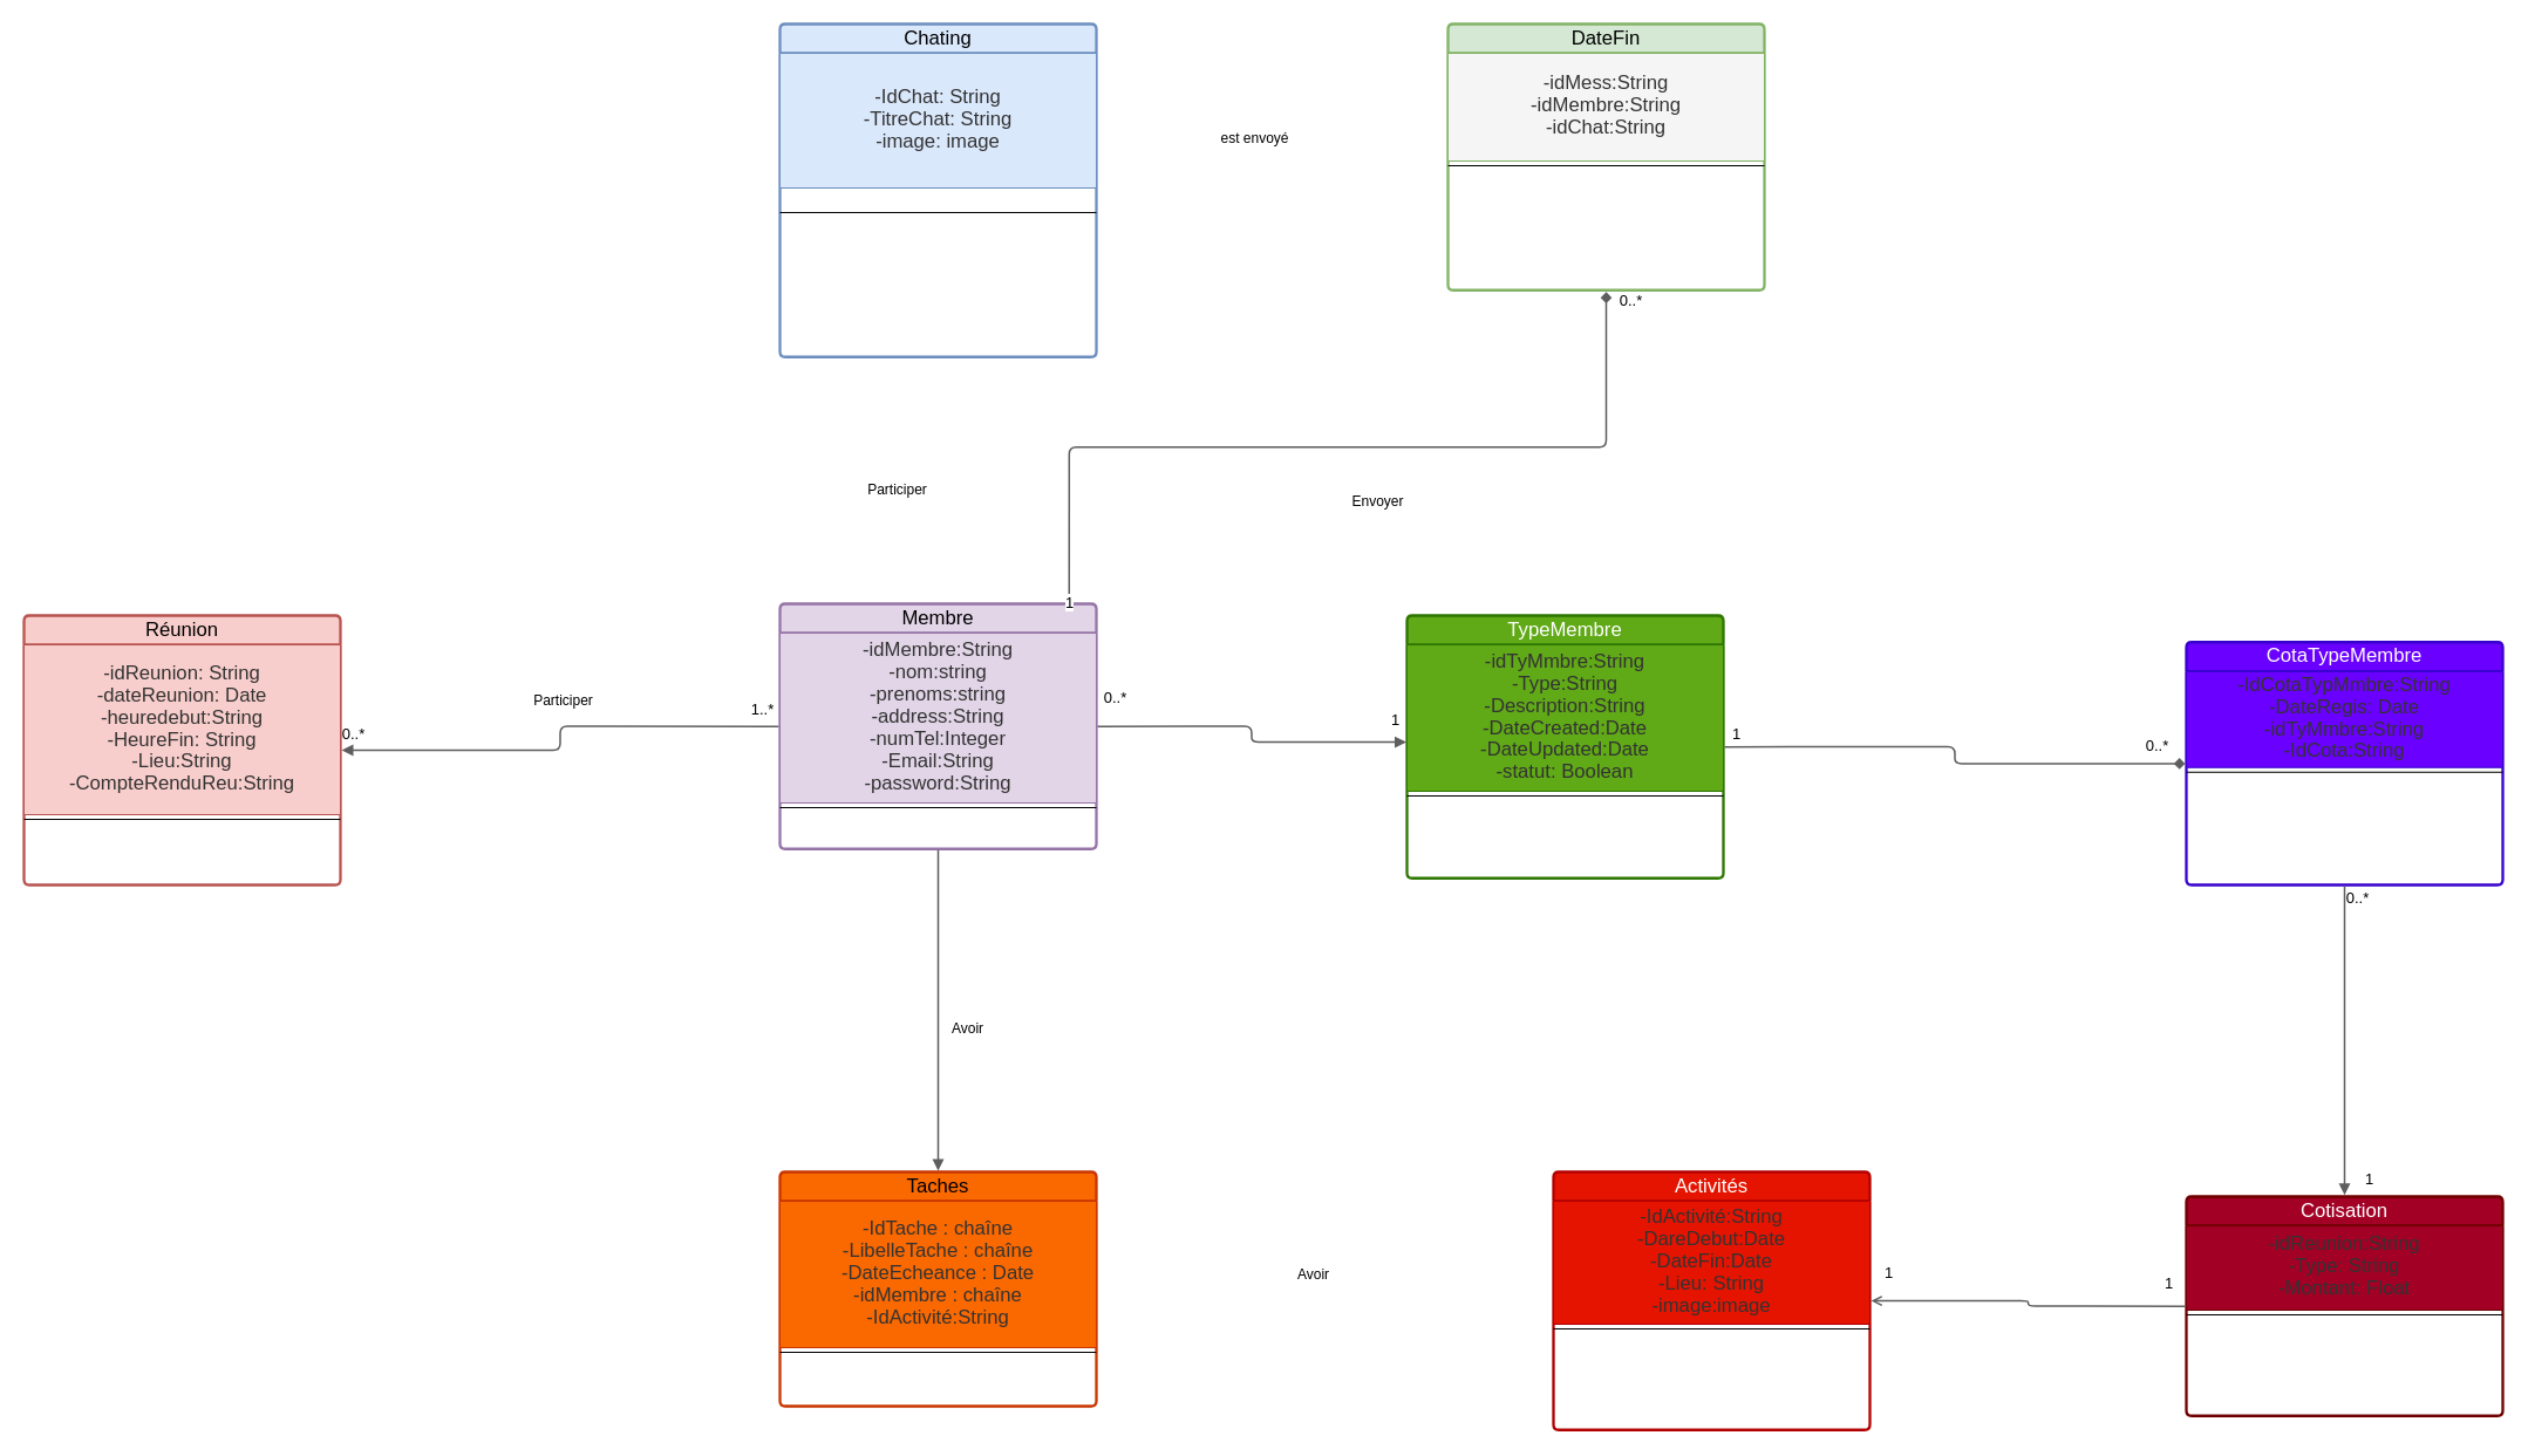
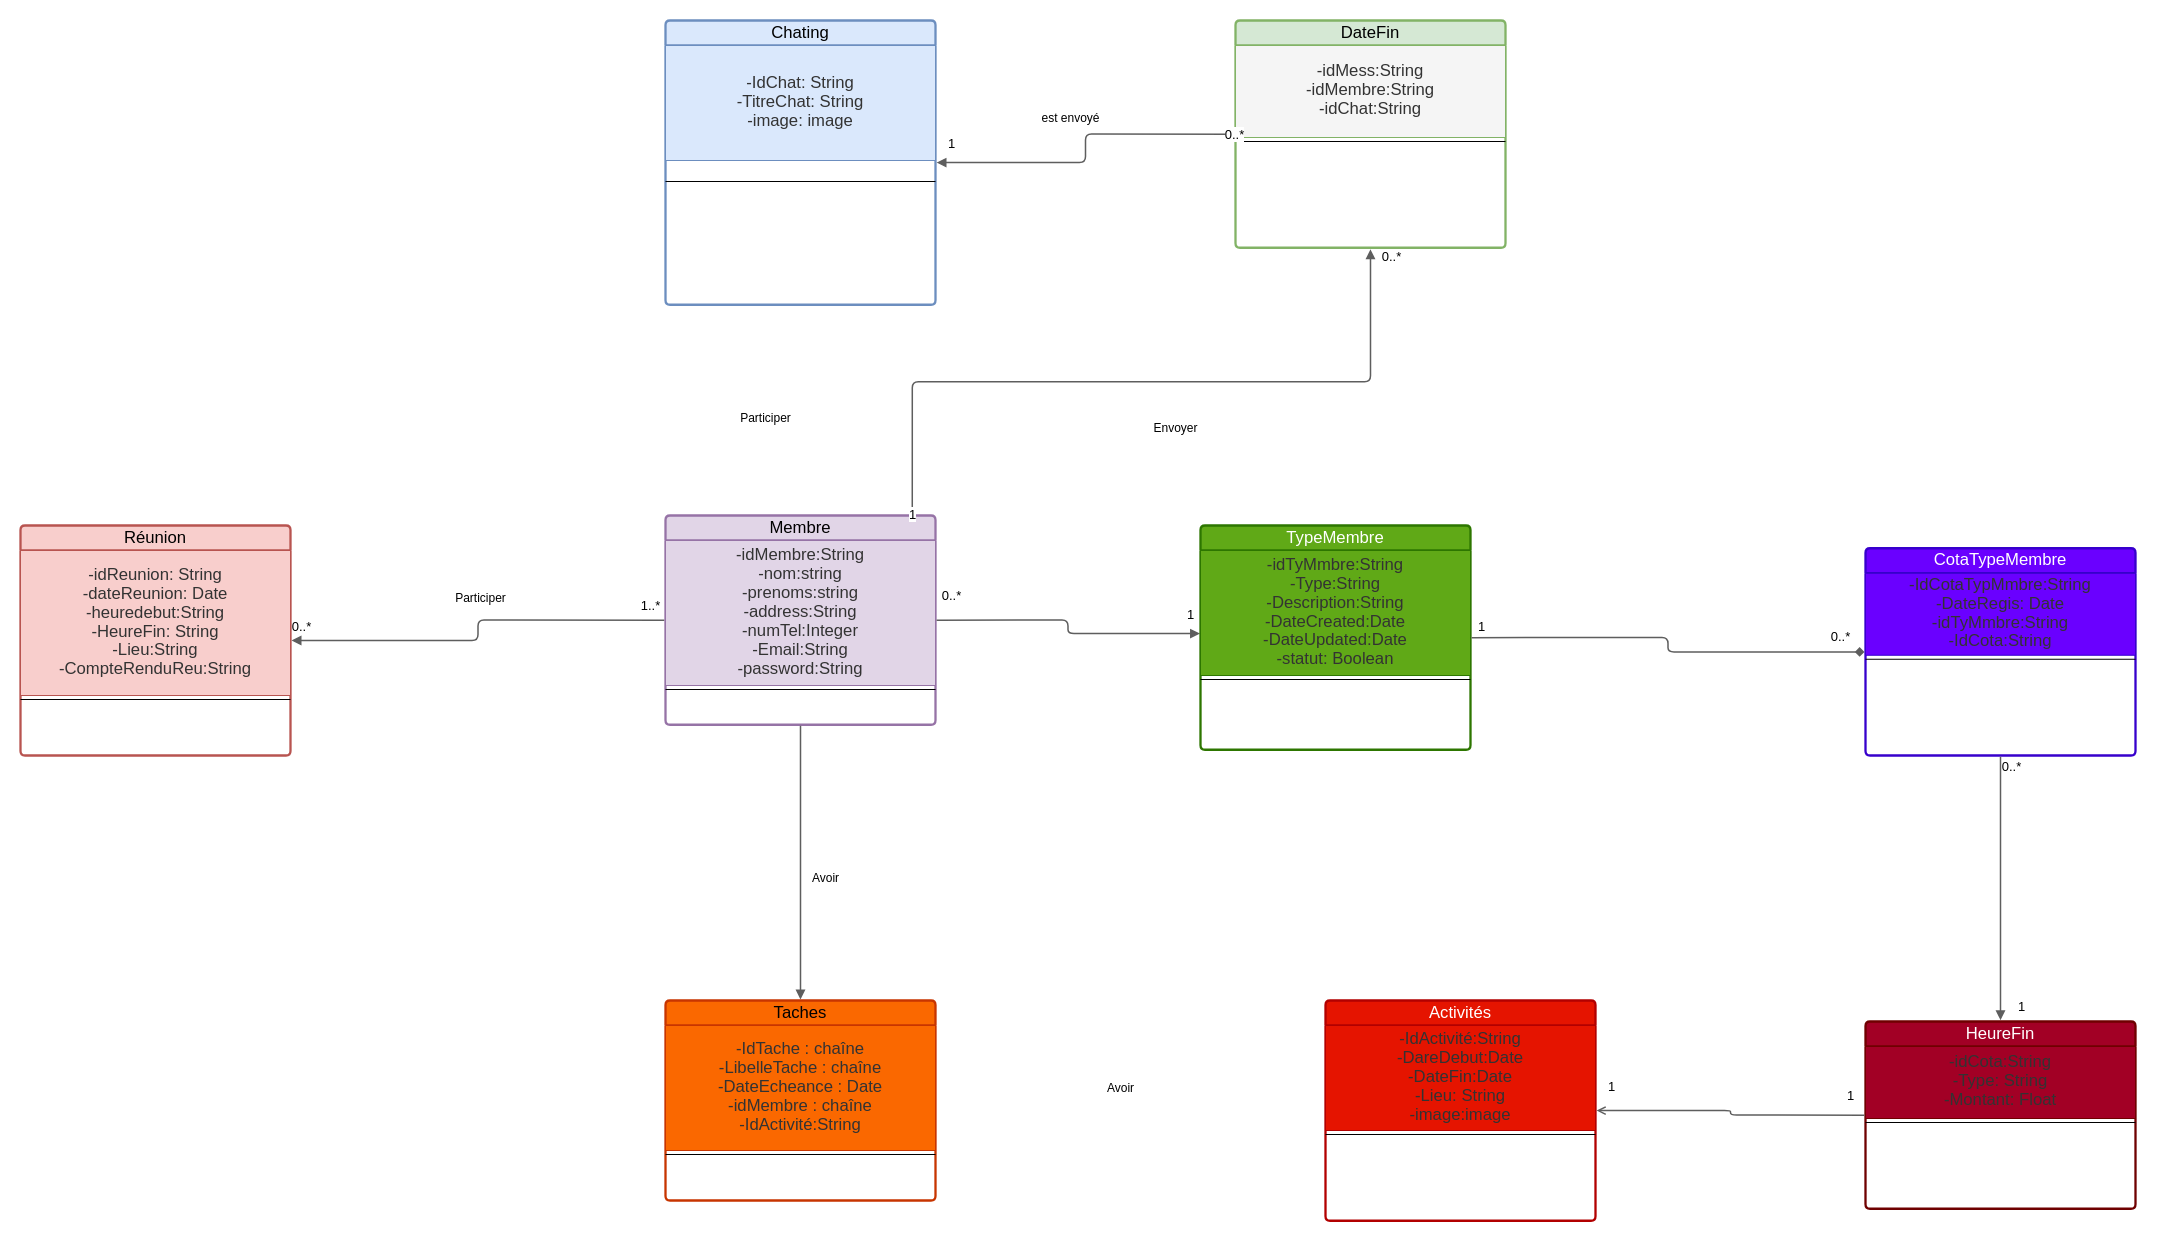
+ <mxCell id="57" value="" style="html=1;jettySize=18;whiteSpace=wrap;fontSize=13;strokeColor=#5E5E5E;strokeWidth=1.5;rounded=1;arcSize=12;edgeStyle=orthogonalEdgeStyle;startArrow=none;endArrow=block;endFill=1;exitX=-0.004;exitY=0.5;exitPerimeter=0;entryX=1.004;entryY=0.5;entryPerimeter=0;lucidId=kh2YhFbKh~a4;" edge="1" parent="1" source="53" target="46"><mxGeometry width="100" height="100" relative="1" as="geometry"><Array as="points" /></mxGeometry></mxCell>
+ <mxCell id="58" value="0..*" style="text;html=1;resizable=0;labelBackgroundColor=default;align=center;verticalAlign=middle;fontSize=13;" vertex="1" parent="57"><mxGeometry x="-1" relative="1" as="geometry"><mxPoint as="offset" /></mxGeometry></mxCell>
+ <mxCell id="59" value="1" style="text;html=1;resizable=0;labelBackgroundColor=default;align=center;verticalAlign=middle;fontSize=13;" vertex="1" parent="57"><mxGeometry x="1" relative="1" as="geometry"><mxPoint x="14" y="-20" as="offset" /></mxGeometry></mxCell>
- <mxCell id="50" value="" style="html=1;jettySize=18;whiteSpace=wrap;fontSize=13;strokeColor=#5E5E5E;strokeWidth=1.5;rounded=1;arcSize=12;edgeStyle=orthogonalEdgeStyle;startArrow=none;endArrow=diamond;endFill=1;exitX=0.914;exitY=-0.005;exitPerimeter=0;entryX=0.5;entryY=1.007;entryPerimeter=0;lucidId=Ab2Y6kkTwaQ6;" edge="1" parent="1" source="9" target="53"><mxGeometry width="100" height="100" relative="1" as="geometry"><Array as="points" /></mxGeometry></mxCell>
+ <mxCell id="50" value="" style="html=1;jettySize=18;whiteSpace=wrap;fontSize=13;strokeColor=#5E5E5E;strokeWidth=1.5;rounded=1;arcSize=12;edgeStyle=orthogonalEdgeStyle;startArrow=none;endArrow=block;endFill=1;exitX=0.914;exitY=-0.005;exitPerimeter=0;entryX=0.5;entryY=1.007;entryPerimeter=0;lucidId=Ab2Y6kkTwaQ6;" edge="1" parent="1" source="9" target="53"><mxGeometry width="100" height="100" relative="1" as="geometry"><Array as="points" /></mxGeometry></mxCell>
- <mxCell id="30" value="Cotisation" style="html=1;overflow=block;blockSpacing=1;swimlane;childLayout=stackLayout;horizontal=1;horizontalStack=0;resizeParent=1;resizeParentMax=0;resizeLast=0;collapsible=0;fontStyle=0;marginBottom=0;swimlaneFillColor=#ffffff;startSize=25;whiteSpace=wrap;fontSize=16.7;fontColor=#ffffff;align=center;spacing=0;strokeColor=#6F0000;rounded=1;absoluteArcSize=1;arcSize=9;strokeWidth=2.3;fillColor=#a20025;" vertex="1" parent="1"><mxGeometry x="1865" y="1021" width="270" height="187.25" as="geometry" /></mxCell>
+ <mxCell id="30" value="HeureFin" style="html=1;overflow=block;blockSpacing=1;swimlane;childLayout=stackLayout;horizontal=1;horizontalStack=0;resizeParent=1;resizeParentMax=0;resizeLast=0;collapsible=0;fontStyle=0;marginBottom=0;swimlaneFillColor=#ffffff;startSize=25;whiteSpace=wrap;fontSize=16.7;fontColor=#ffffff;align=center;spacing=0;strokeColor=#6F0000;rounded=1;absoluteArcSize=1;arcSize=9;strokeWidth=2.3;fillColor=#a20025;" vertex="1" parent="1"><mxGeometry x="1865" y="1021" width="270" height="187.25" as="geometry" /></mxCell>
- <mxCell id="31" value="&lt;div style=&quot;display: flex; justify-content: center; text-align: center; align-items: baseline; font-size: 0; line-height: 1.25;margin-top: -2px;&quot;&gt;&lt;span&gt;&lt;span style=&quot;font-size:16.7px;color:#333333;&quot;&gt;-idReunion:String&#10;&lt;/span&gt;&lt;/span&gt;&lt;/div&gt;&lt;div style=&quot;display: flex; justify-content: center; text-align: center; align-items: baseline; font-size: 0; line-height: 1.25;margin-top: -2px;&quot;&gt;&lt;span&gt;&lt;span style=&quot;font-size:16.7px;color:#333333;&quot;&gt;-Type: String&#10;&lt;/span&gt;&lt;/span&gt;&lt;/div&gt;&lt;div style=&quot;display: flex; justify-content: center; text-align: center; align-items: baseline; font-size: 0; line-height: 1.25;margin-top: -2px;&quot;&gt;&lt;span&gt;&lt;span style=&quot;font-size:16.7px;color:#333333;&quot;&gt;-Montant: Float&lt;/span&gt;&lt;/span&gt;&lt;/div&gt;" style="part=1;html=1;resizeHeight=0;strokeColor=#6F0000;fillColor=#a20025;verticalAlign=middle;spacingLeft=4;spacingRight=4;overflow=hidden;rotatable=0;points=[[0,0.5],[1,0.5]];portConstraint=eastwest;swimlaneFillColor=#ffffff;whiteSpace=wrap;fontSize=16.7;fontColor=#ffffff;align=center;" vertex="1" parent="30"><mxGeometry y="25" width="270" height="72" as="geometry" /></mxCell>
+ <mxCell id="31" value="&lt;div style=&quot;display: flex; justify-content: center; text-align: center; align-items: baseline; font-size: 0; line-height: 1.25;margin-top: -2px;&quot;&gt;&lt;span&gt;&lt;span style=&quot;font-size:16.7px;color:#333333;&quot;&gt;-idCota:String&#10;&lt;/span&gt;&lt;/span&gt;&lt;/div&gt;&lt;div style=&quot;display: flex; justify-content: center; text-align: center; align-items: baseline; font-size: 0; line-height: 1.25;margin-top: -2px;&quot;&gt;&lt;span&gt;&lt;span style=&quot;font-size:16.7px;color:#333333;&quot;&gt;-Type: String&#10;&lt;/span&gt;&lt;/span&gt;&lt;/div&gt;&lt;div style=&quot;display: flex; justify-content: center; text-align: center; align-items: baseline; font-size: 0; line-height: 1.25;margin-top: -2px;&quot;&gt;&lt;span&gt;&lt;span style=&quot;font-size:16.7px;color:#333333;&quot;&gt;-Montant: Float&lt;/span&gt;&lt;/span&gt;&lt;/div&gt;" style="part=1;html=1;resizeHeight=0;strokeColor=#6F0000;fillColor=#a20025;verticalAlign=middle;spacingLeft=4;spacingRight=4;overflow=hidden;rotatable=0;points=[[0,0.5],[1,0.5]];portConstraint=eastwest;swimlaneFillColor=#ffffff;whiteSpace=wrap;fontSize=16.7;fontColor=#ffffff;align=center;" vertex="1" parent="30"><mxGeometry y="25" width="270" height="72" as="geometry" /></mxCell>
